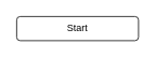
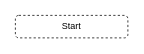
- <mxCell id="2" value="Start" style="rounded=1;whiteSpace=wrap;html=1;" vertex="1" parent="1"><mxGeometry x="20" y="20" width="150" height="30" as="geometry" /></mxCell>
+ <mxCell id="2" value="Start" style="rounded=1;whiteSpace=wrap;html=1;dashed=1;" vertex="1" parent="1"><mxGeometry x="20" y="20" width="150" height="30" as="geometry" /></mxCell>
